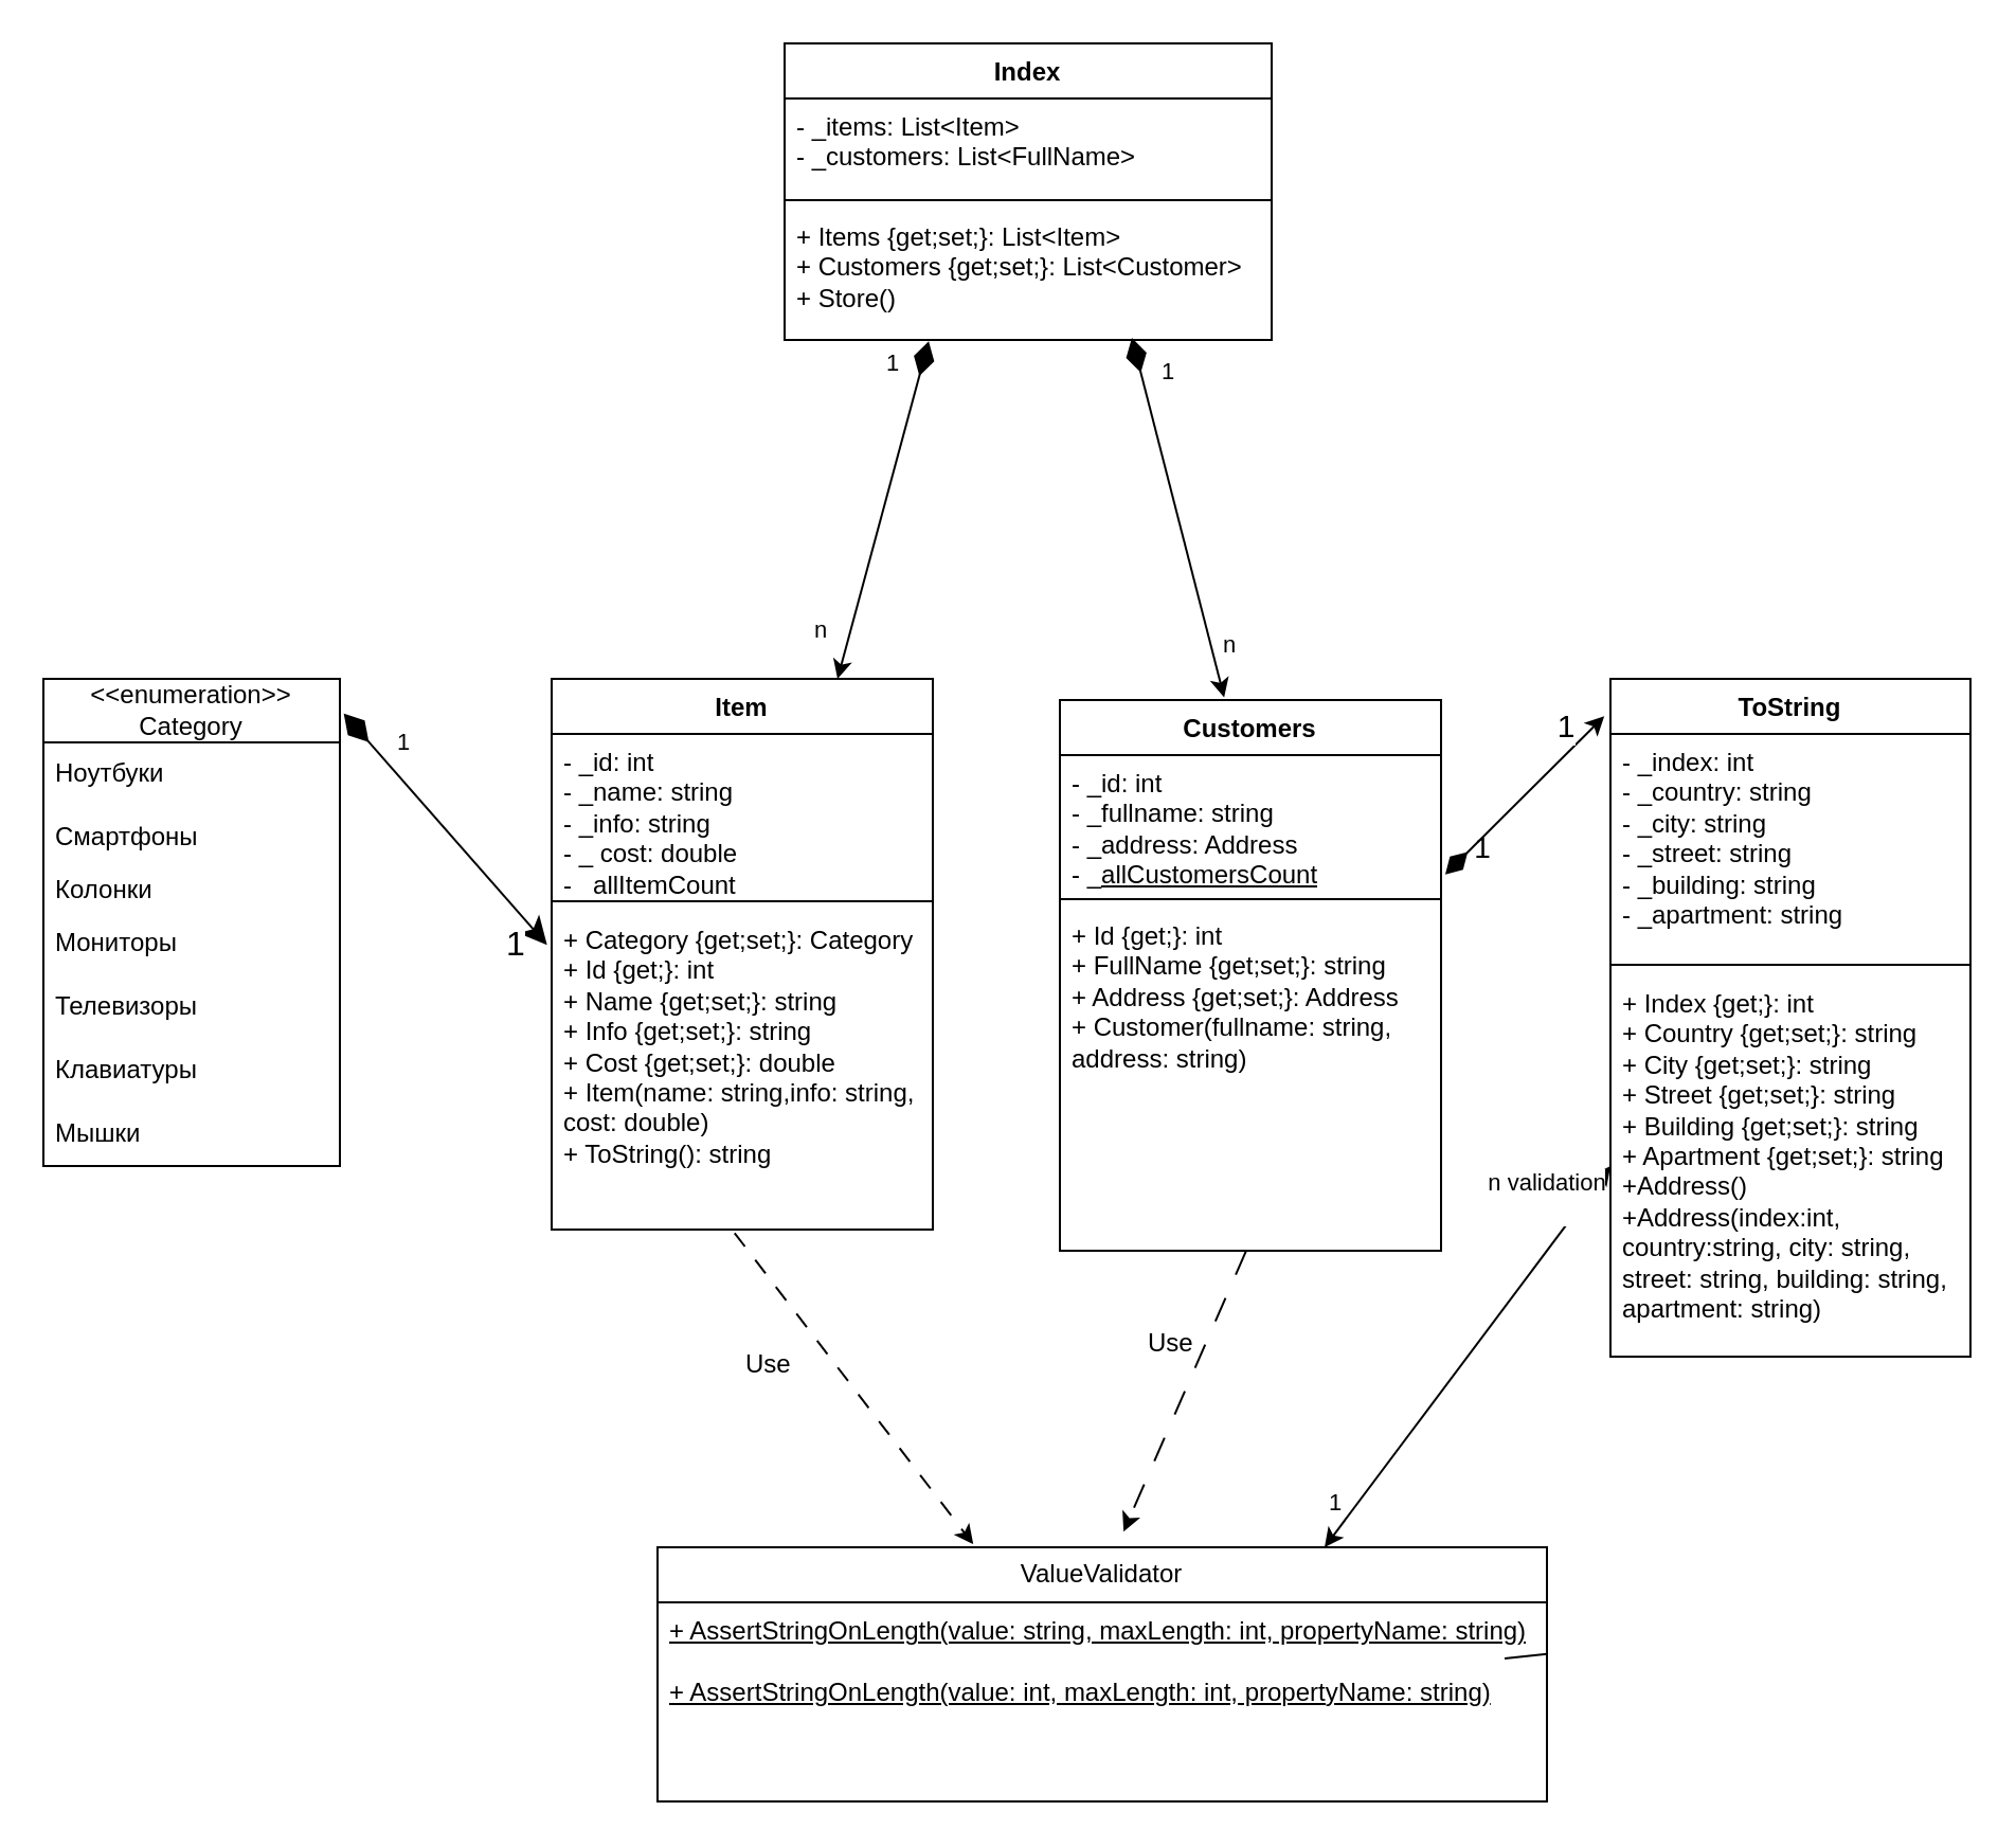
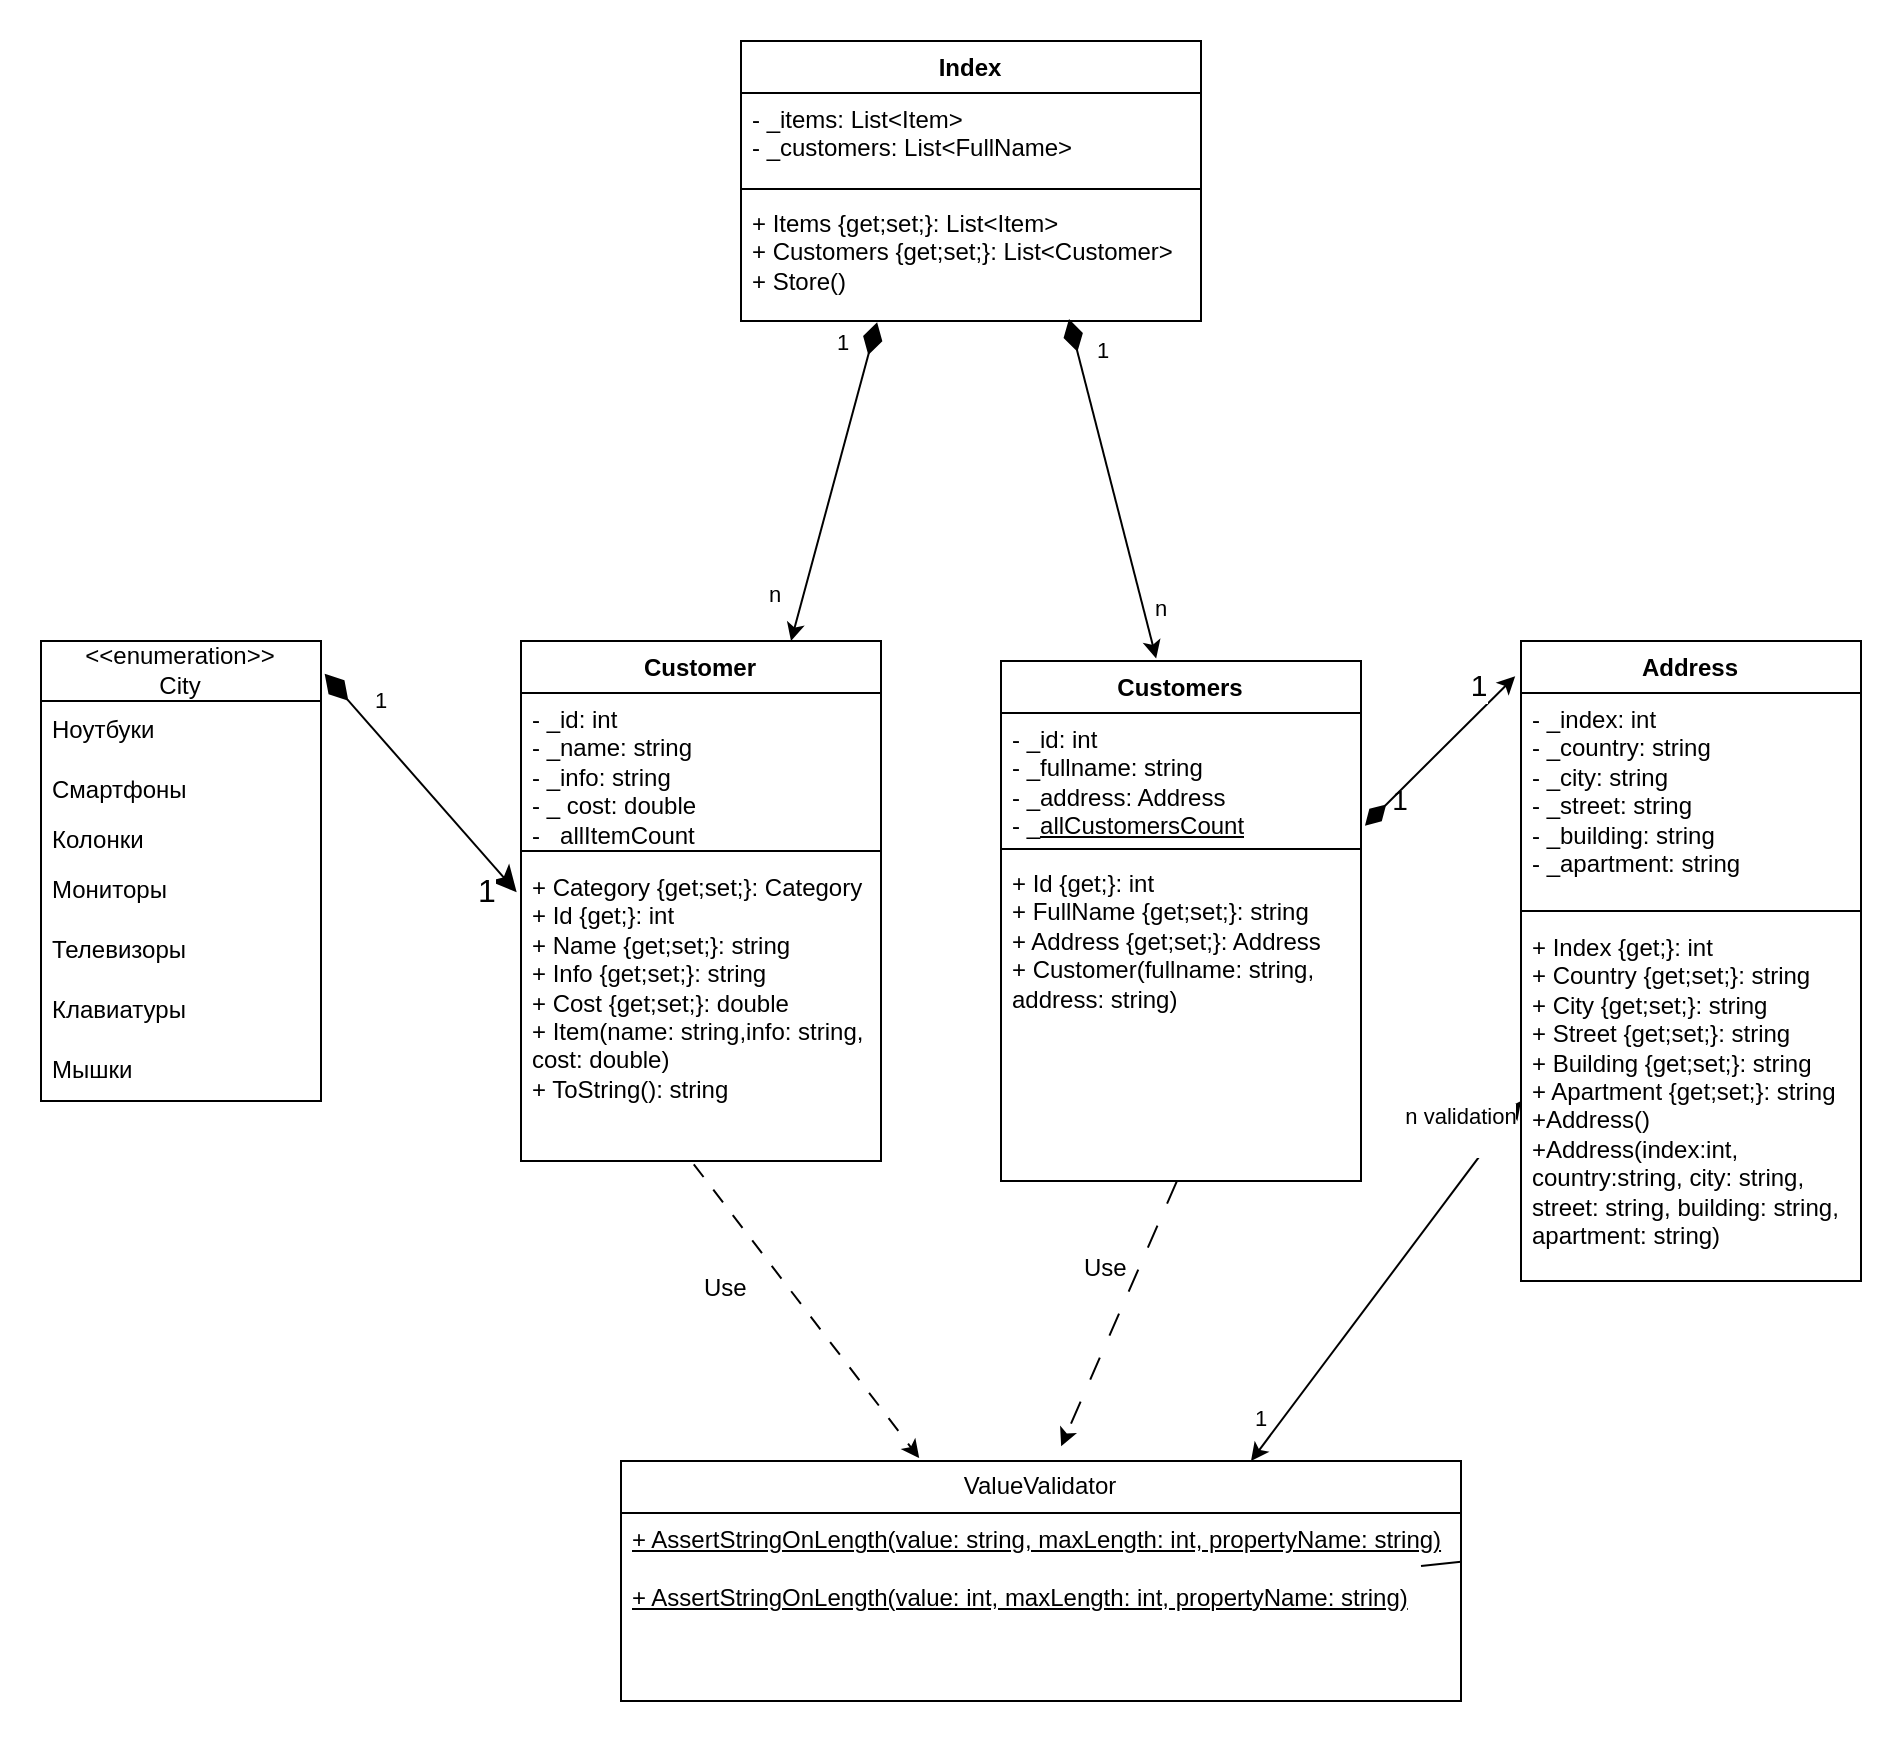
- <mxCell id="2" value="Item&lt;div&gt;&lt;br&gt;&lt;/div&gt;" style="swimlane;fontStyle=1;align=center;verticalAlign=top;childLayout=stackLayout;horizontal=1;startSize=26;horizontalStack=0;resizeParent=1;resizeParentMax=0;resizeLast=0;collapsible=1;marginBottom=0;whiteSpace=wrap;html=1;" parent="1" vertex="1"><mxGeometry x="260" y="320" width="180" height="260" as="geometry"><mxRectangle x="70" y="60" width="60" height="40" as="alternateBounds" /></mxGeometry></mxCell>
+ <mxCell id="2" value="Customer&lt;div&gt;&lt;br&gt;&lt;/div&gt;" style="swimlane;fontStyle=1;align=center;verticalAlign=top;childLayout=stackLayout;horizontal=1;startSize=26;horizontalStack=0;resizeParent=1;resizeParentMax=0;resizeLast=0;collapsible=1;marginBottom=0;whiteSpace=wrap;html=1;" parent="1" vertex="1"><mxGeometry x="260" y="320" width="180" height="260" as="geometry"><mxRectangle x="70" y="60" width="60" height="40" as="alternateBounds" /></mxGeometry></mxCell>
- <mxCell id="27" value="ToString" style="swimlane;fontStyle=1;align=center;verticalAlign=top;childLayout=stackLayout;horizontal=1;startSize=26;horizontalStack=0;resizeParent=1;resizeParentMax=0;resizeLast=0;collapsible=1;marginBottom=0;whiteSpace=wrap;html=1;" parent="1" vertex="1"><mxGeometry x="760" y="320" width="170" height="320" as="geometry" /></mxCell>
+ <mxCell id="27" value="Address" style="swimlane;fontStyle=1;align=center;verticalAlign=top;childLayout=stackLayout;horizontal=1;startSize=26;horizontalStack=0;resizeParent=1;resizeParentMax=0;resizeLast=0;collapsible=1;marginBottom=0;whiteSpace=wrap;html=1;" parent="1" vertex="1"><mxGeometry x="760" y="320" width="170" height="320" as="geometry" /></mxCell>
- <mxCell id="17" value="&lt;div&gt;&amp;lt;&amp;lt;enumeration&amp;gt;&amp;gt;&lt;/div&gt;Category" style="swimlane;fontStyle=0;childLayout=stackLayout;horizontal=1;startSize=30;horizontalStack=0;resizeParent=1;resizeParentMax=0;resizeLast=0;collapsible=1;marginBottom=0;whiteSpace=wrap;html=1;" parent="1" vertex="1"><mxGeometry x="20" y="320" width="140" height="230" as="geometry" /></mxCell>
+ <mxCell id="17" value="&lt;div&gt;&amp;lt;&amp;lt;enumeration&amp;gt;&amp;gt;&lt;/div&gt;City" style="swimlane;fontStyle=0;childLayout=stackLayout;horizontal=1;startSize=30;horizontalStack=0;resizeParent=1;resizeParentMax=0;resizeLast=0;collapsible=1;marginBottom=0;whiteSpace=wrap;html=1;" parent="1" vertex="1"><mxGeometry x="20" y="320" width="140" height="230" as="geometry" /></mxCell>
